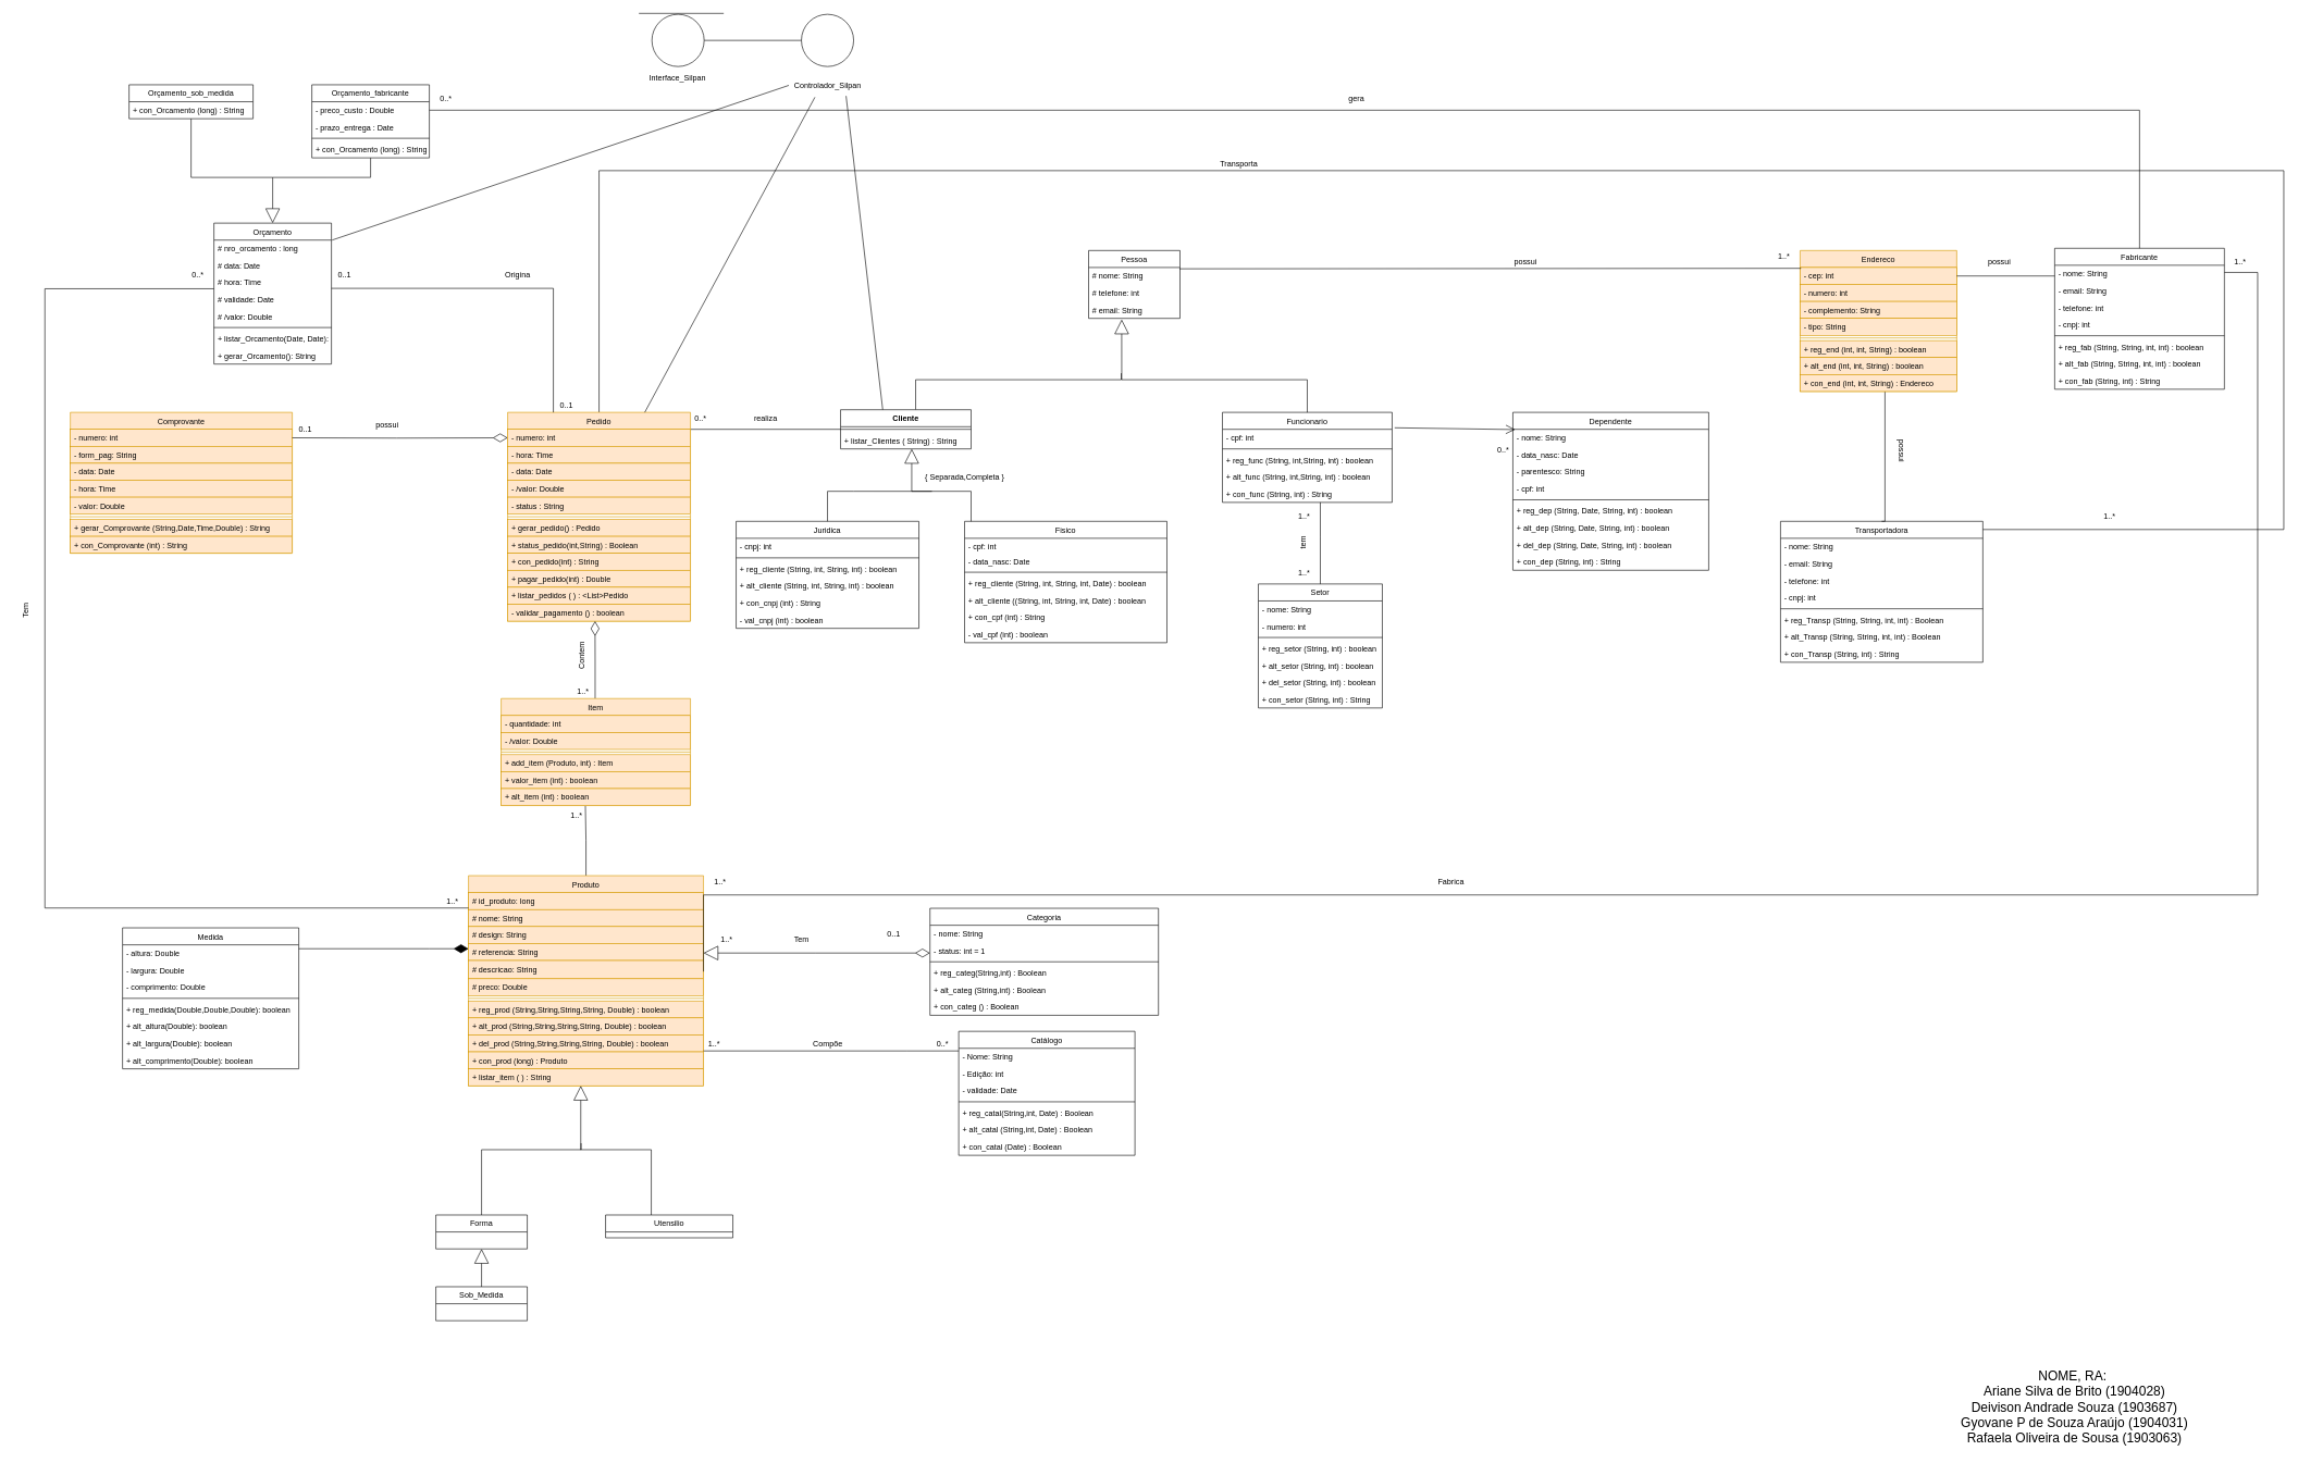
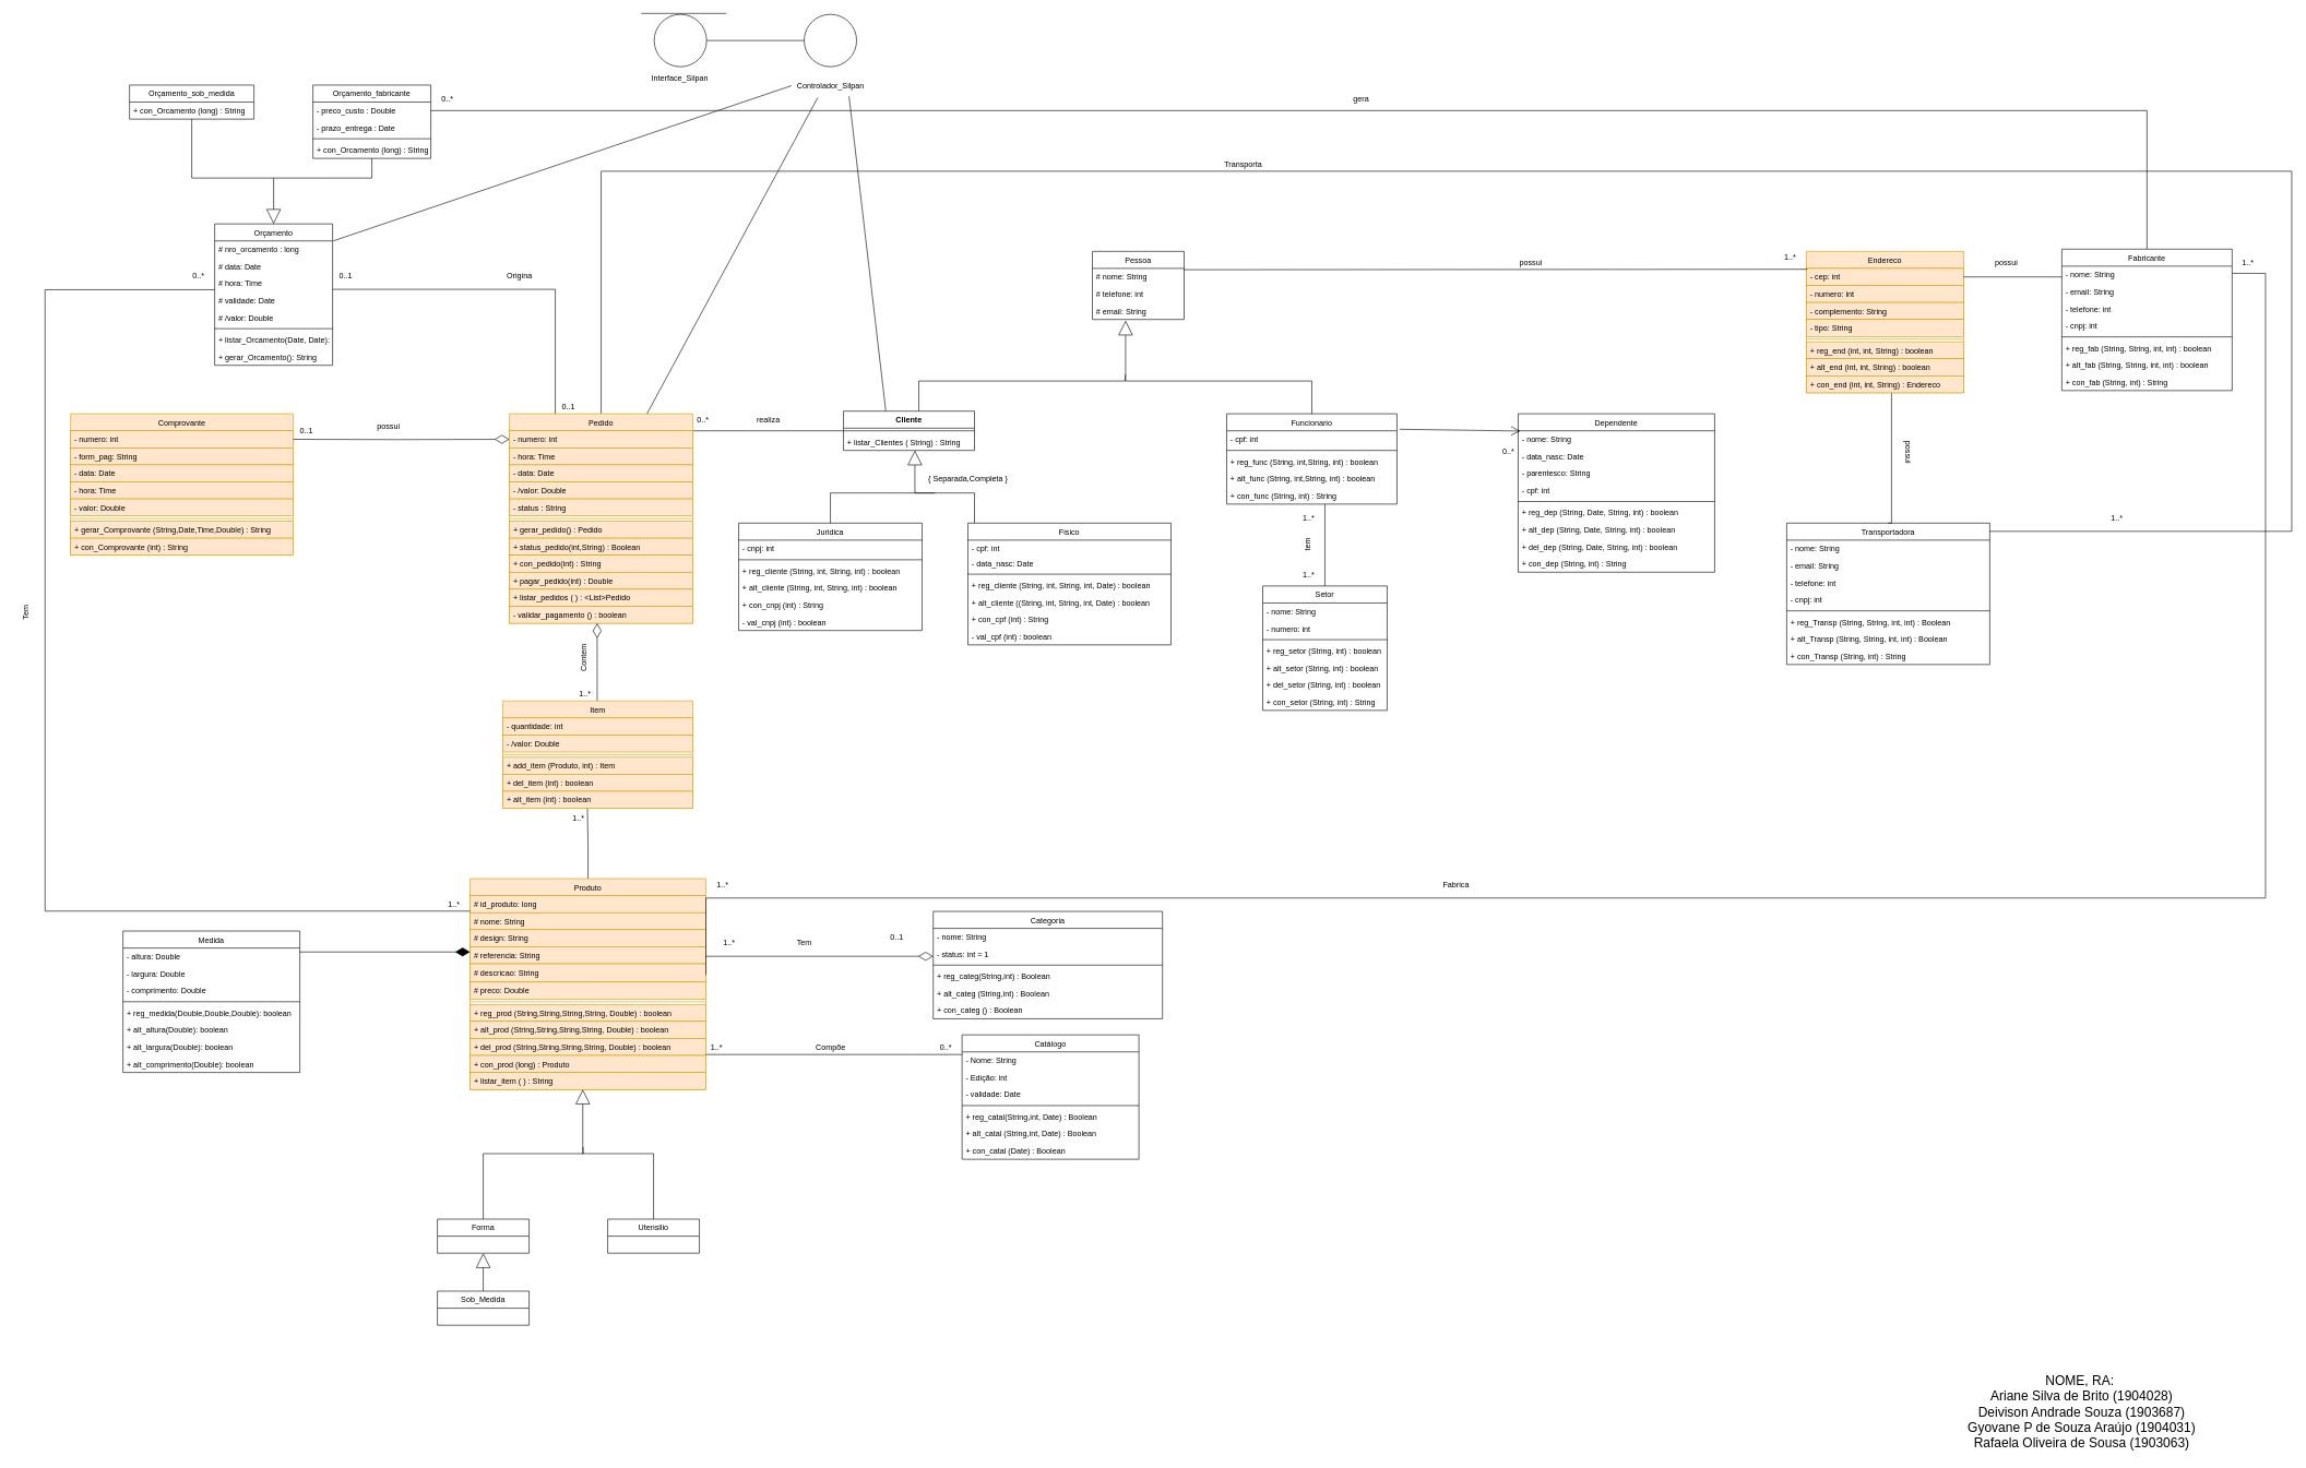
- <mxCell id="115" value="+ valor_item (int) : boolean" style="text;strokeColor=#d79b00;fillColor=#ffe6cc;align=left;verticalAlign=top;spacingLeft=4;spacingRight=4;overflow=hidden;rotatable=0;points=[[0,0.5],[1,0.5]];portConstraint=eastwest;" parent="110" vertex="1"><mxGeometry y="112" width="290" height="26" as="geometry" /></mxCell>
+ <mxCell id="115" value="+ del_item (int) : boolean" style="text;strokeColor=#d79b00;fillColor=#ffe6cc;align=left;verticalAlign=top;spacingLeft=4;spacingRight=4;overflow=hidden;rotatable=0;points=[[0,0.5],[1,0.5]];portConstraint=eastwest;" parent="110" vertex="1"><mxGeometry y="112" width="290" height="26" as="geometry" /></mxCell>
- <mxCell id="169" style="edgeStyle=orthogonalEdgeStyle;rounded=0;orthogonalLoop=1;jettySize=auto;html=1;startArrow=diamondThin;startFill=0;startSize=20;endArrow=block;endFill=0;endSize=20;" parent="1" source="170" target="81" edge="1"><mxGeometry relative="1" as="geometry"><Array as="points"><mxPoint x="1248" y="1460" /><mxPoint x="1248" y="1460" /></Array></mxGeometry></mxCell>
+ <mxCell id="169" style="edgeStyle=orthogonalEdgeStyle;rounded=0;orthogonalLoop=1;jettySize=auto;html=1;startArrow=diamondThin;startFill=0;startSize=20;endArrow=none;endFill=0;endSize=20;" parent="1" source="170" target="81" edge="1"><mxGeometry relative="1" as="geometry"><Array as="points"><mxPoint x="1248" y="1460" /><mxPoint x="1248" y="1460" /></Array></mxGeometry></mxCell>
- <mxCell id="122" value="Utensilio" style="swimlane;fontStyle=0;childLayout=stackLayout;horizontal=1;startSize=26;fillColor=none;horizontalStack=0;resizeParent=1;resizeParentMax=0;resizeLast=0;collapsible=1;marginBottom=0;" parent="1" vertex="1"><mxGeometry x="927" y="1861.43" width="195" height="35" as="geometry" /></mxCell>
+ <mxCell id="122" value="Utensilio" style="swimlane;fontStyle=0;childLayout=stackLayout;horizontal=1;startSize=26;fillColor=none;horizontalStack=0;resizeParent=1;resizeParentMax=0;resizeLast=0;collapsible=1;marginBottom=0;" parent="1" vertex="1"><mxGeometry x="927" y="1861.43" width="140" height="52" as="geometry" /></mxCell>
